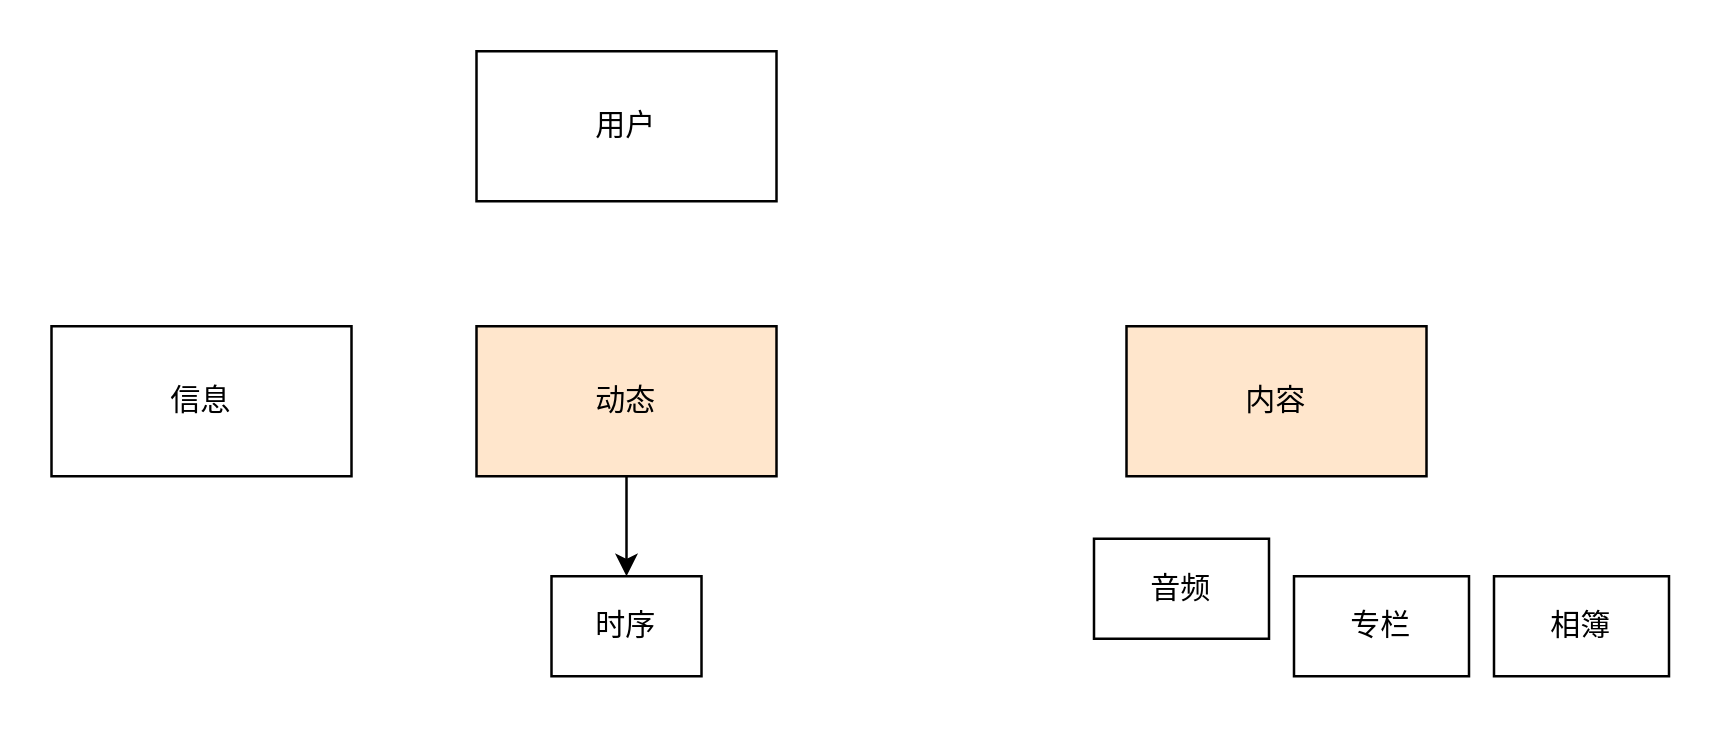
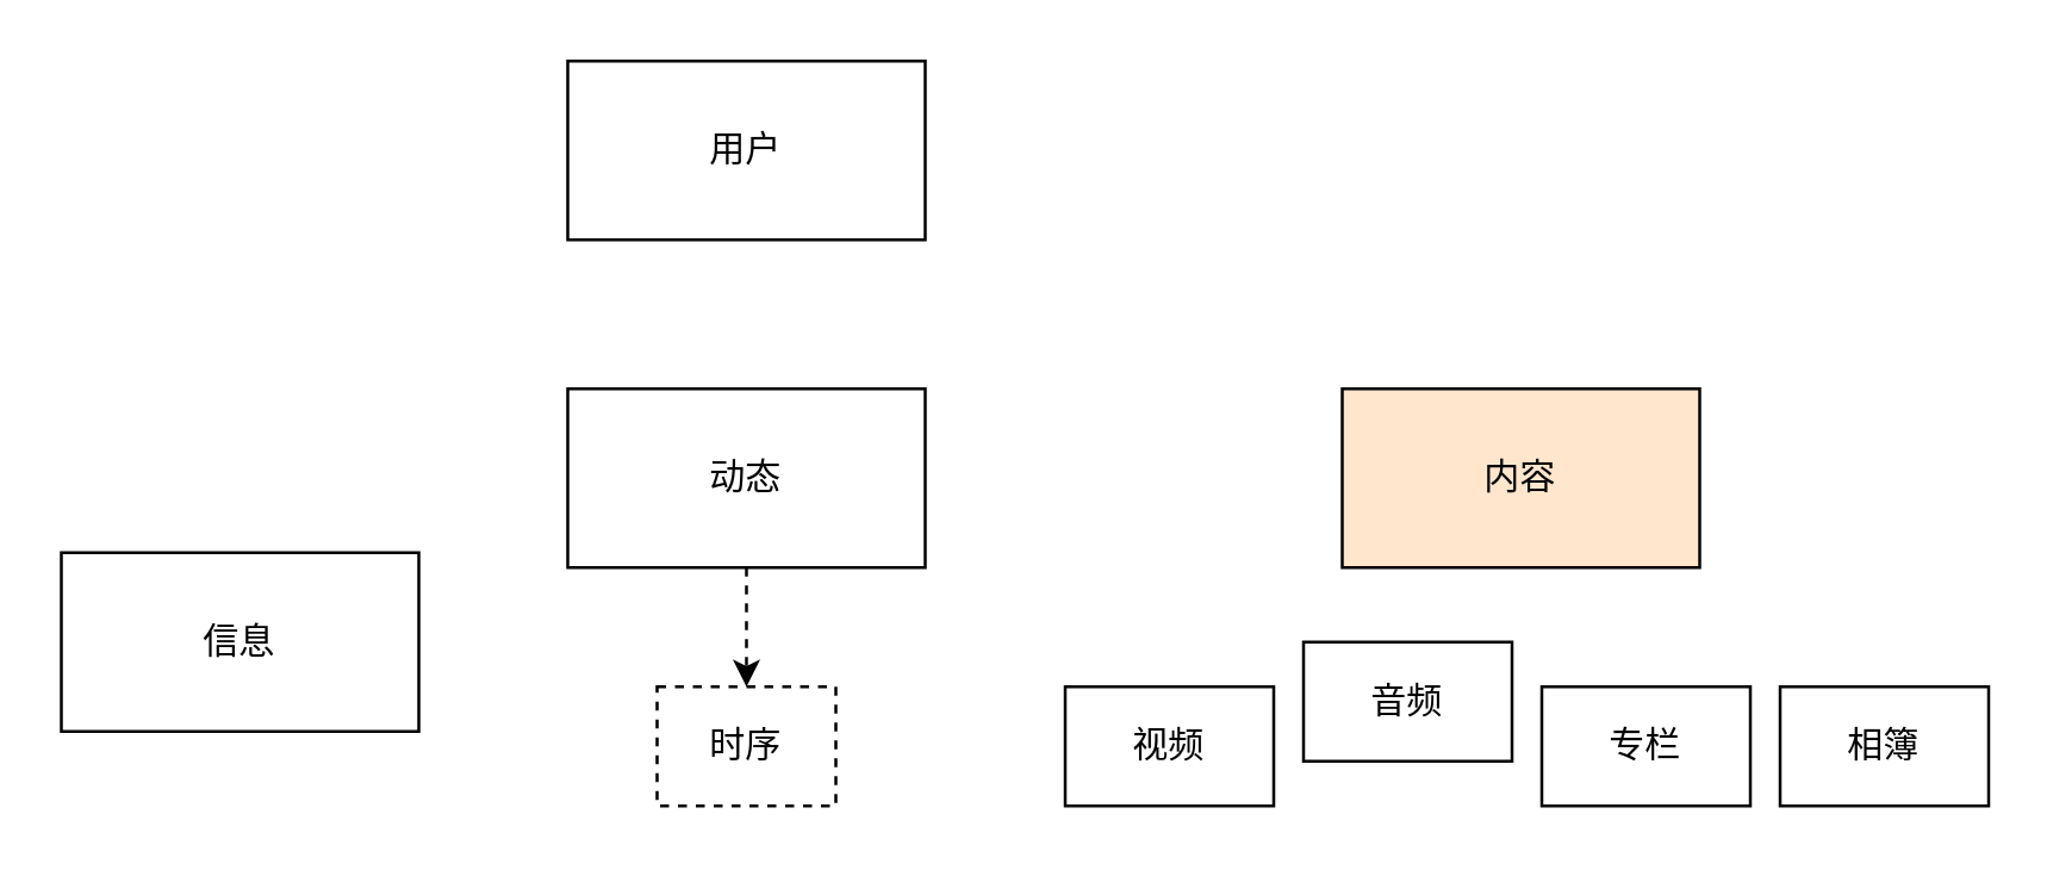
- <mxCell id="3" value="信息" style="rounded=0;whiteSpace=wrap;html=1;" vertex="1" parent="1"><mxGeometry x="20" y="130" width="120" height="60" as="geometry" /></mxCell>
+ <mxCell id="3" value="信息" style="rounded=0;whiteSpace=wrap;html=1;" vertex="1" parent="1"><mxGeometry x="20" y="185" width="120" height="60" as="geometry" /></mxCell>
- <mxCell id="5" value="动态" style="rounded=0;whiteSpace=wrap;html=1;fillColor=#ffe6cc;" vertex="1" parent="1"><mxGeometry x="190" y="130" width="120" height="60" as="geometry" /></mxCell>
+ <mxCell id="5" value="动态" style="rounded=0;whiteSpace=wrap;html=1;" vertex="1" parent="1"><mxGeometry x="190" y="130" width="120" height="60" as="geometry" /></mxCell>
- <mxCell id="4" style="edgeStyle=orthogonalEdgeStyle;rounded=0;orthogonalLoop=1;jettySize=auto;html=1;entryX=0.5;entryY=0;entryDx=0;entryDy=0;" edge="1" parent="1" source="5" target="6"><mxGeometry relative="1" as="geometry"><mxPoint x="250" y="230" as="targetPoint" /></mxGeometry></mxCell>
+ <mxCell id="4" style="edgeStyle=orthogonalEdgeStyle;rounded=0;orthogonalLoop=1;jettySize=auto;html=1;entryX=0.5;entryY=0;entryDx=0;entryDy=0;dashed=1;" edge="1" parent="1" source="5" target="6"><mxGeometry relative="1" as="geometry"><mxPoint x="250" y="230" as="targetPoint" /></mxGeometry></mxCell>
- <mxCell id="6" value="时序" style="rounded=0;whiteSpace=wrap;html=1;" vertex="1" parent="1"><mxGeometry x="220" y="230" width="60" height="40" as="geometry" /></mxCell>
+ <mxCell id="6" value="时序" style="rounded=0;whiteSpace=wrap;html=1;dashed=1;" vertex="1" parent="1"><mxGeometry x="220" y="230" width="60" height="40" as="geometry" /></mxCell>
+ <mxCell id="8" value="视频" style="rounded=0;whiteSpace=wrap;html=1;" vertex="1" parent="1"><mxGeometry x="357" y="230" width="70" height="40" as="geometry" /></mxCell>
